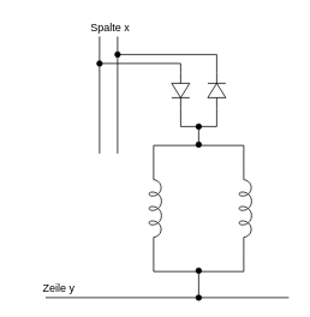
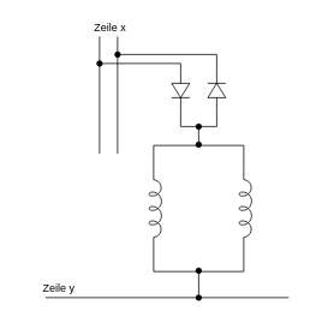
- <mxCell id="16" value="Spalte x" style="text;html=1;strokeColor=none;fillColor=none;align=center;verticalAlign=middle;whiteSpace=wrap;rounded=0;" vertex="1" parent="1"><mxGeometry x="77" y="20" width="90" height="20" as="geometry" /></mxCell>
+ <mxCell id="16" value="Zeile x" style="text;html=1;strokeColor=none;fillColor=none;align=center;verticalAlign=middle;whiteSpace=wrap;rounded=0;" vertex="1" parent="1"><mxGeometry x="77" y="20" width="90" height="20" as="geometry" /></mxCell>
